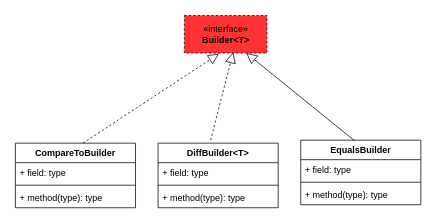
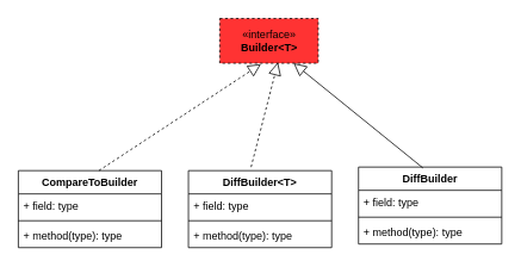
- <mxCell id="13" value="EqualsBuilder" style="swimlane;fontStyle=1;align=center;verticalAlign=top;childLayout=stackLayout;horizontal=1;startSize=26;horizontalStack=0;resizeParent=1;resizeParentMax=0;resizeLast=0;collapsible=1;marginBottom=0;fillColor=#FFFFFF;" vertex="1" parent="1"><mxGeometry x="400" y="186" width="160" height="86" as="geometry" /></mxCell>
+ <mxCell id="13" value="DiffBuilder" style="swimlane;fontStyle=1;align=center;verticalAlign=top;childLayout=stackLayout;horizontal=1;startSize=26;horizontalStack=0;resizeParent=1;resizeParentMax=0;resizeLast=0;collapsible=1;marginBottom=0;fillColor=#FFFFFF;" vertex="1" parent="1"><mxGeometry x="400" y="186" width="160" height="86" as="geometry" /></mxCell>
